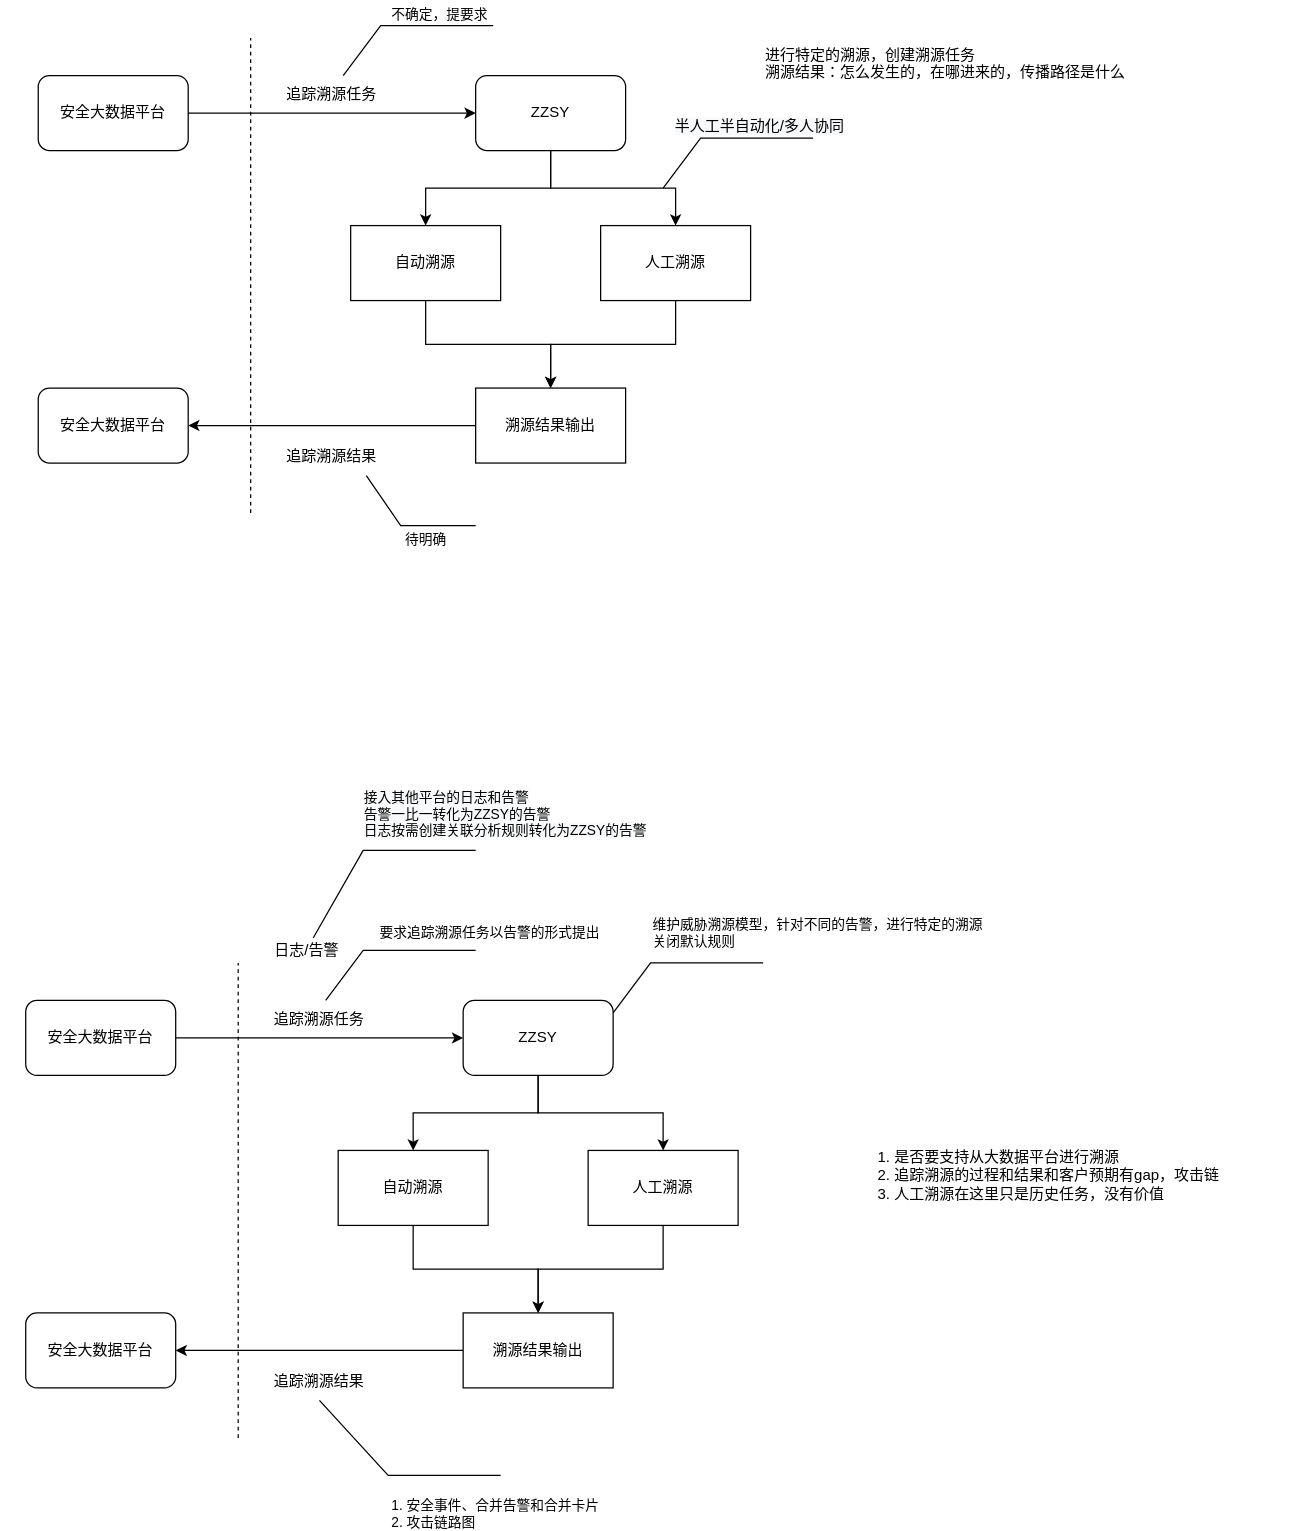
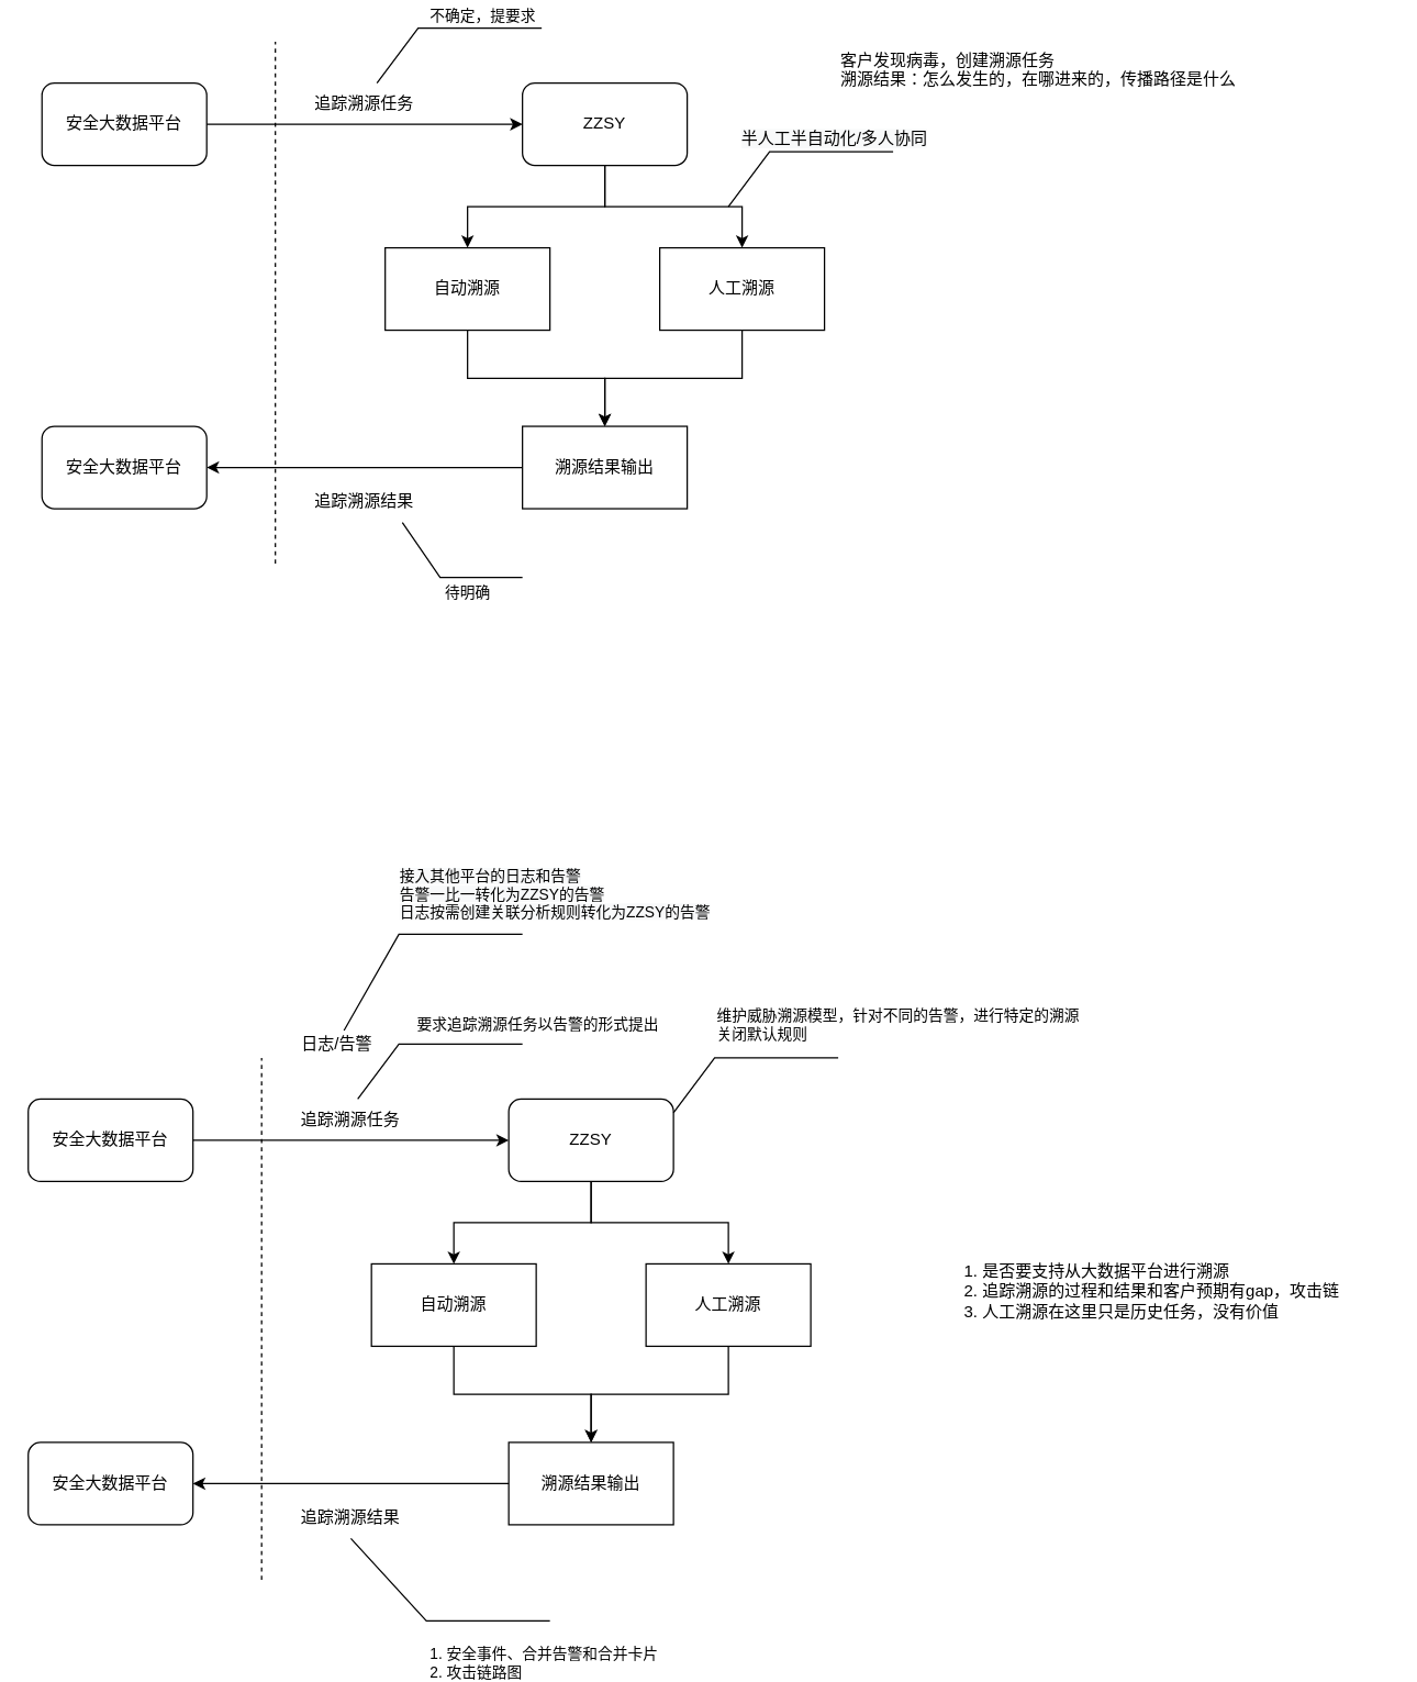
- <mxCell id="21" value="进行特定的溯源，创建溯源任务&lt;br&gt;溯源结果：怎么发生的，在哪进来的，传播路径是什么" style="text;whiteSpace=wrap;html=1;" vertex="1" parent="1"><mxGeometry x="610" y="30" width="330" height="60" as="geometry" /></mxCell>
+ <mxCell id="21" value="客户发现病毒，创建溯源任务&lt;br&gt;溯源结果：怎么发生的，在哪进来的，传播路径是什么" style="text;whiteSpace=wrap;html=1;" vertex="1" parent="1"><mxGeometry x="610" y="30" width="330" height="60" as="geometry" /></mxCell>
